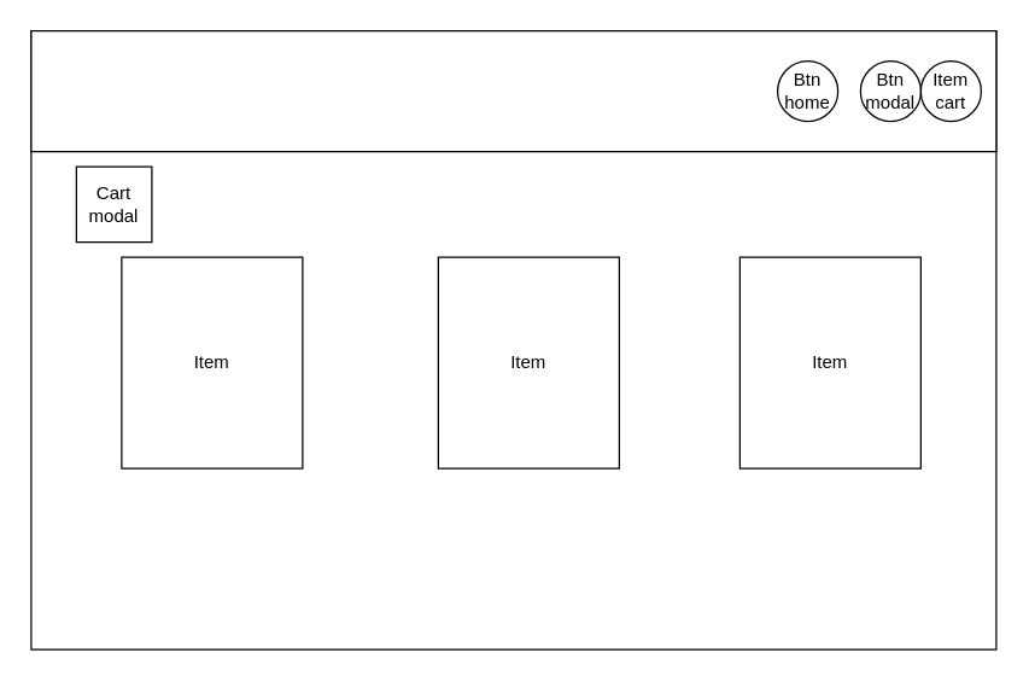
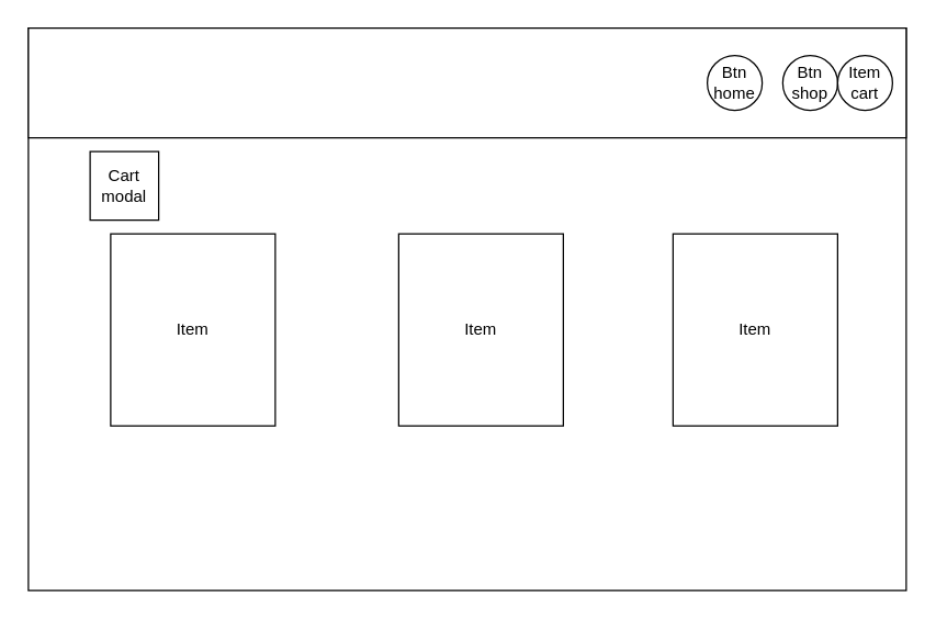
- <mxCell id="5" value="Btn modal" style="ellipse;whiteSpace=wrap;html=1;aspect=fixed;" vertex="1" parent="1"><mxGeometry x="570" y="40" width="40" height="40" as="geometry" /></mxCell>
+ <mxCell id="5" value="Btn shop" style="ellipse;whiteSpace=wrap;html=1;aspect=fixed;" vertex="1" parent="1"><mxGeometry x="570" y="40" width="40" height="40" as="geometry" /></mxCell>
- <mxCell id="10" value="Cart modal" style="whiteSpace=wrap;html=1;aspect=fixed;" vertex="1" parent="1"><mxGeometry x="50" y="110" width="50" height="50" as="geometry" /></mxCell>
+ <mxCell id="10" value="Cart modal" style="whiteSpace=wrap;html=1;aspect=fixed;" vertex="1" parent="1"><mxGeometry x="65" y="110" width="50" height="50" as="geometry" /></mxCell>
